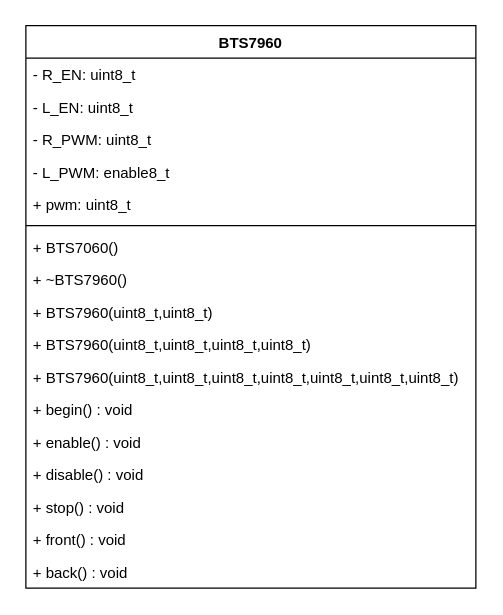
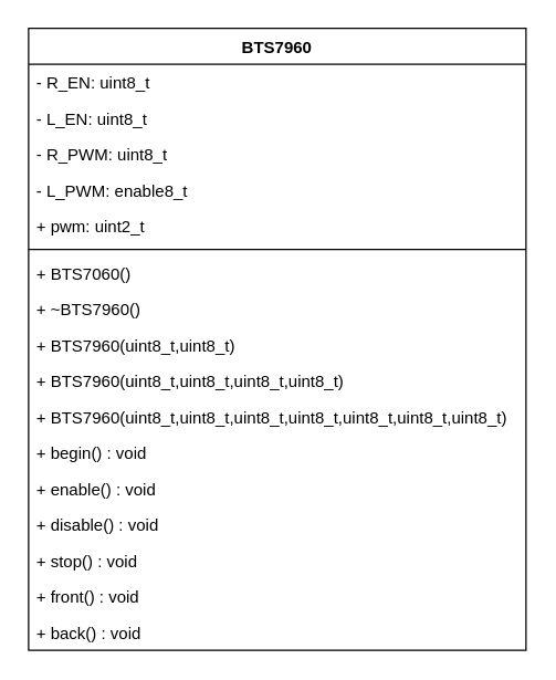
- <mxCell id="7" value="+ pwm: uint8_t" style="text;strokeColor=none;fillColor=none;align=left;verticalAlign=top;spacingLeft=4;spacingRight=4;overflow=hidden;rotatable=0;points=[[0,0.5],[1,0.5]];portConstraint=eastwest;" vertex="1" parent="2"><mxGeometry y="130" width="360" height="26" as="geometry" /></mxCell>
+ <mxCell id="7" value="+ pwm: uint2_t" style="text;strokeColor=none;fillColor=none;align=left;verticalAlign=top;spacingLeft=4;spacingRight=4;overflow=hidden;rotatable=0;points=[[0,0.5],[1,0.5]];portConstraint=eastwest;" vertex="1" parent="2"><mxGeometry y="130" width="360" height="26" as="geometry" /></mxCell>
